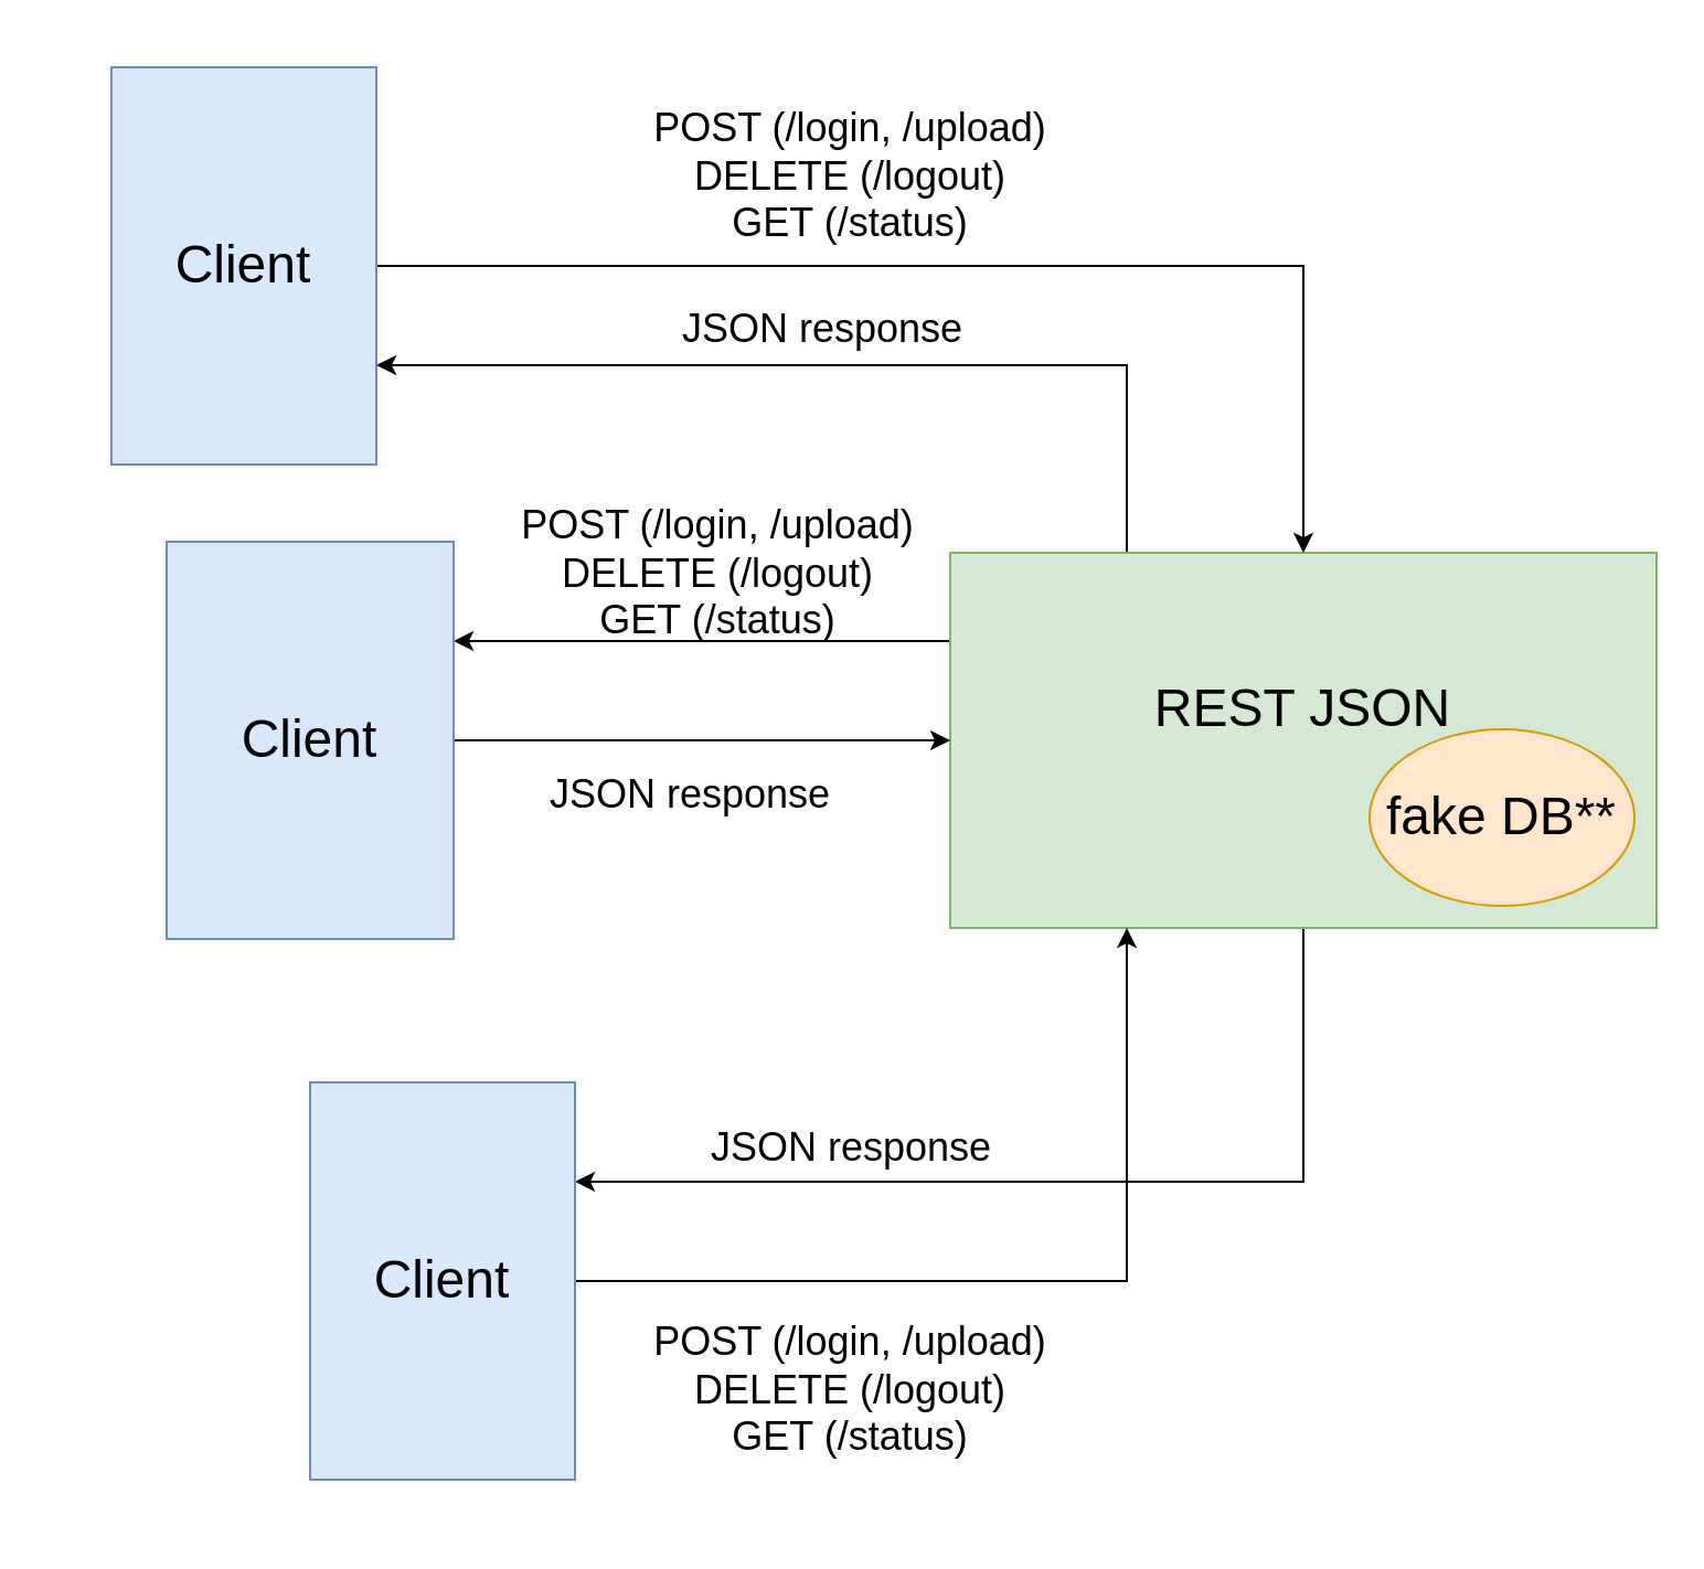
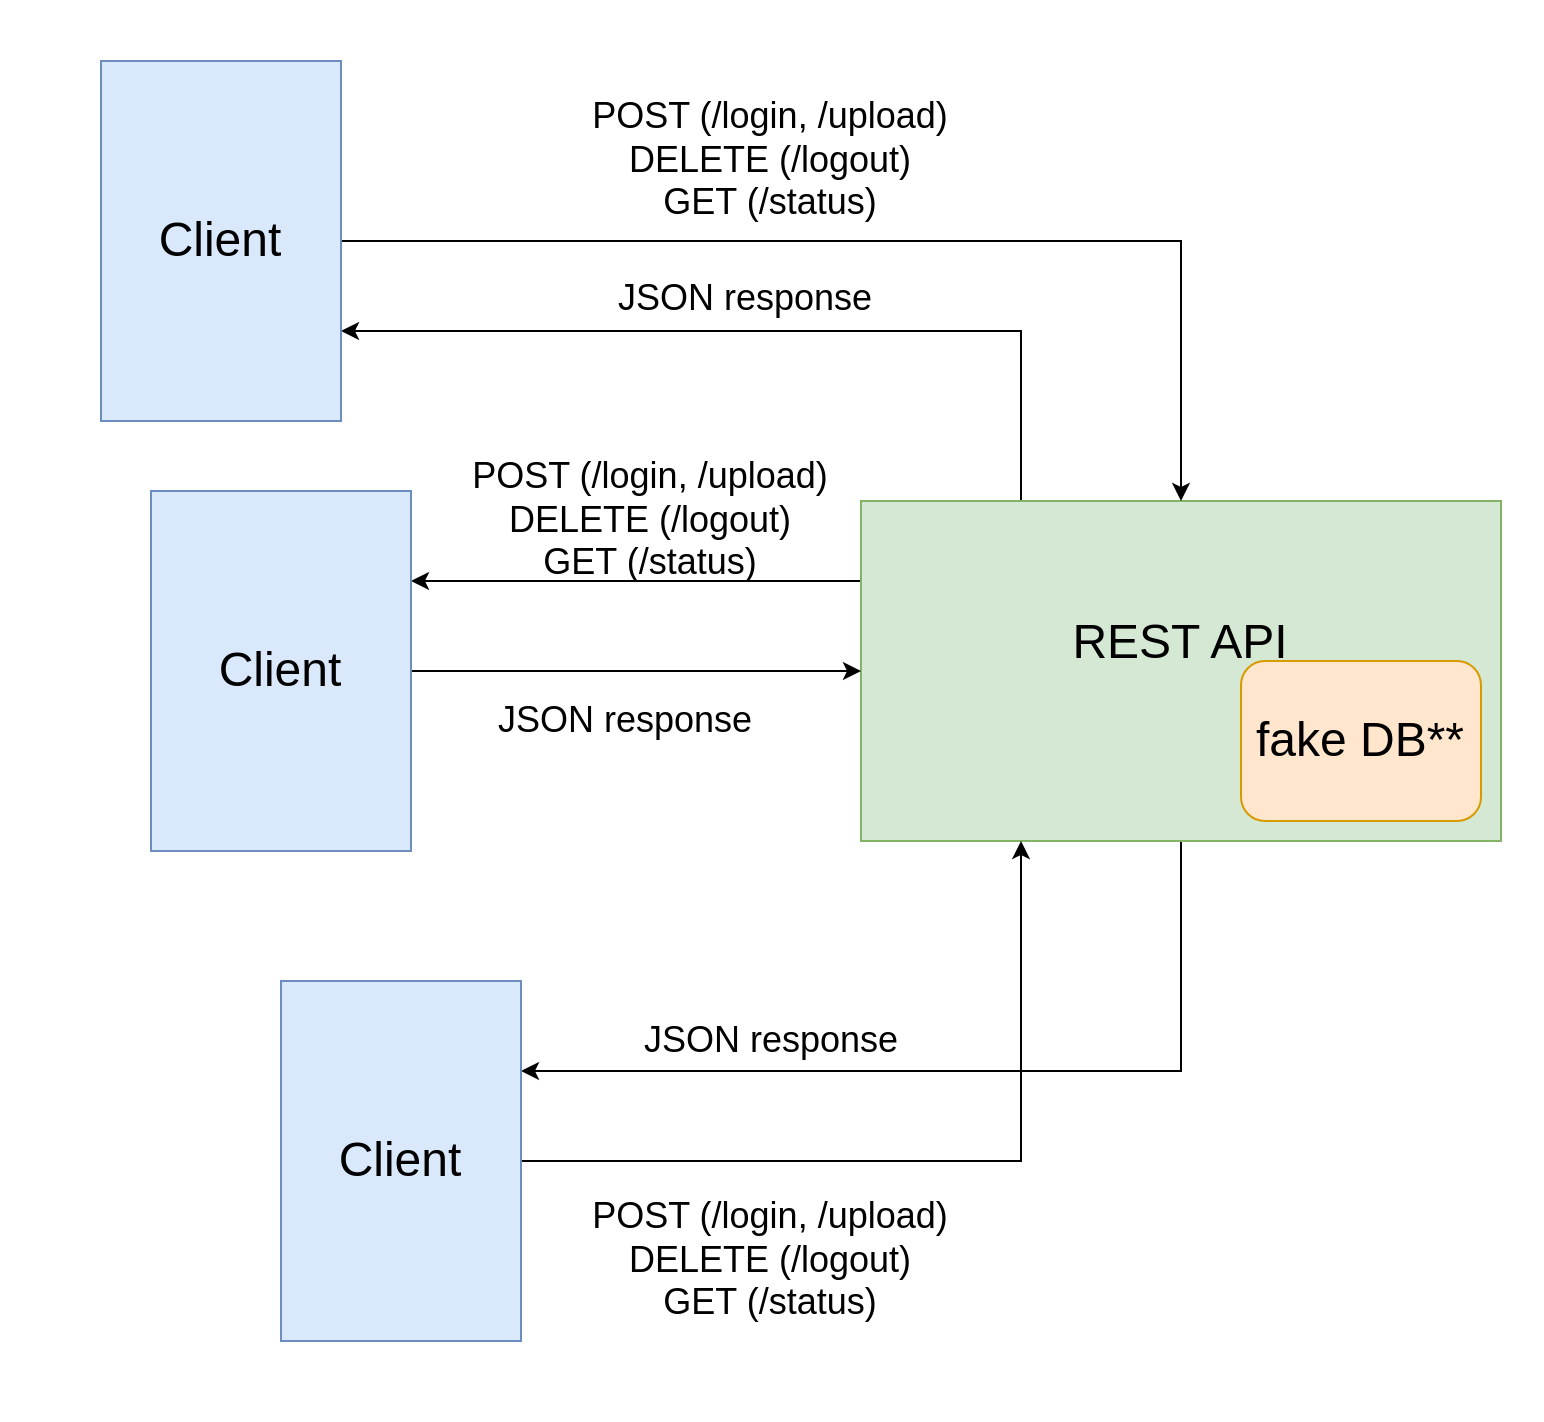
- <mxCell id="5" value="&lt;div style=&quot;font-size: 24px&quot;&gt;REST JSON&lt;/div&gt;&lt;div style=&quot;font-size: 24px&quot;&gt;&lt;br style=&quot;font-size: 24px&quot;&gt;&lt;/div&gt;" style="rounded=0;whiteSpace=wrap;html=1;flipH=1;flipV=1;fontSize=24;fontFamily=Helvetica;fillColor=#d5e8d4;strokeColor=#82b366;" vertex="1" parent="1"><mxGeometry x="430" y="250" width="320" height="170" as="geometry" /></mxCell>
+ <mxCell id="5" value="&lt;div style=&quot;font-size: 24px&quot;&gt;REST API&lt;/div&gt;&lt;div style=&quot;font-size: 24px&quot;&gt;&lt;br style=&quot;font-size: 24px&quot;&gt;&lt;/div&gt;" style="rounded=0;whiteSpace=wrap;html=1;flipH=1;flipV=1;fontSize=24;fontFamily=Helvetica;fillColor=#d5e8d4;strokeColor=#82b366;" vertex="1" parent="1"><mxGeometry x="430" y="250" width="320" height="170" as="geometry" /></mxCell>
- <mxCell id="12" value="fake DB**" style="ellipse;whiteSpace=wrap;html=1;fontFamily=Helvetica;fontSize=24;fillColor=#ffe6cc;strokeColor=#d79b00;" vertex="1" parent="1"><mxGeometry x="620" y="330" width="120" height="80" as="geometry" /></mxCell>
+ <mxCell id="12" value="fake DB**" style="whiteSpace=wrap;html=1;fontFamily=Helvetica;fontSize=24;fillColor=#ffe6cc;strokeColor=#d79b00;rounded=1;" vertex="1" parent="1"><mxGeometry x="620" y="330" width="120" height="80" as="geometry" /></mxCell>
